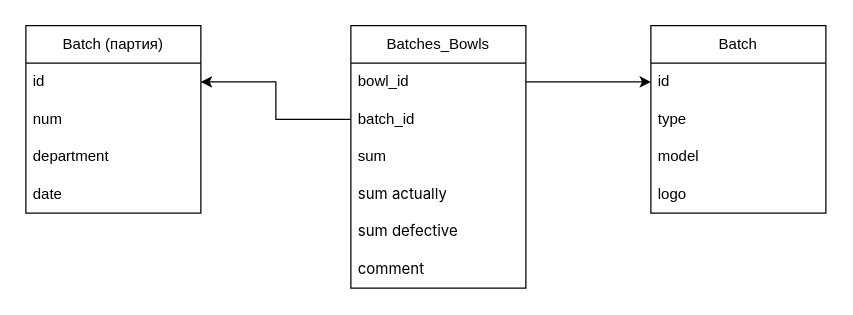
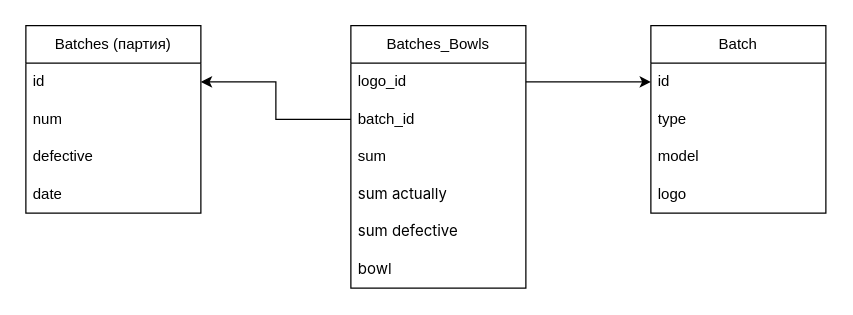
- <mxCell id="2" value="Batch (партия)" style="swimlane;fontStyle=0;childLayout=stackLayout;horizontal=1;startSize=30;horizontalStack=0;resizeParent=1;resizeParentMax=0;resizeLast=0;collapsible=1;marginBottom=0;whiteSpace=wrap;html=1;" vertex="1" parent="1"><mxGeometry x="20" y="20" width="140" height="150" as="geometry" /></mxCell>
+ <mxCell id="2" value="Batches (партия)" style="swimlane;fontStyle=0;childLayout=stackLayout;horizontal=1;startSize=30;horizontalStack=0;resizeParent=1;resizeParentMax=0;resizeLast=0;collapsible=1;marginBottom=0;whiteSpace=wrap;html=1;" vertex="1" parent="1"><mxGeometry x="20" y="20" width="140" height="150" as="geometry" /></mxCell>
- <mxCell id="13" value="bowl_id" style="text;strokeColor=none;fillColor=none;align=left;verticalAlign=middle;spacingLeft=4;spacingRight=4;overflow=hidden;points=[[0,0.5],[1,0.5]];portConstraint=eastwest;rotatable=0;whiteSpace=wrap;html=1;" vertex="1" parent="12"><mxGeometry y="30" width="140" height="30" as="geometry" /></mxCell>
+ <mxCell id="13" value="logo_id" style="text;strokeColor=none;fillColor=none;align=left;verticalAlign=middle;spacingLeft=4;spacingRight=4;overflow=hidden;points=[[0,0.5],[1,0.5]];portConstraint=eastwest;rotatable=0;whiteSpace=wrap;html=1;" vertex="1" parent="12"><mxGeometry y="30" width="140" height="30" as="geometry" /></mxCell>
- <mxCell id="5" value="department" style="text;strokeColor=none;fillColor=none;align=left;verticalAlign=middle;spacingLeft=4;spacingRight=4;overflow=hidden;points=[[0,0.5],[1,0.5]];portConstraint=eastwest;rotatable=0;whiteSpace=wrap;html=1;" vertex="1" parent="2"><mxGeometry y="90" width="140" height="30" as="geometry" /></mxCell>
+ <mxCell id="5" value="defective" style="text;strokeColor=none;fillColor=none;align=left;verticalAlign=middle;spacingLeft=4;spacingRight=4;overflow=hidden;points=[[0,0.5],[1,0.5]];portConstraint=eastwest;rotatable=0;whiteSpace=wrap;html=1;" vertex="1" parent="2"><mxGeometry y="90" width="140" height="30" as="geometry" /></mxCell>
- <mxCell id="18" value="&lt;span style=&quot;font-family: &amp;quot;YS Text&amp;quot;, -apple-system, BlinkMacSystemFont, Arial, Helvetica, sans-serif; white-space-collapse: preserve; background-color: rgba(255, 255, 255, 0.05);&quot;&gt;&lt;font style=&quot;font-size: 12px;&quot;&gt;comment&lt;/font&gt;&lt;/span&gt;" style="text;strokeColor=none;fillColor=none;align=left;verticalAlign=middle;spacingLeft=4;spacingRight=4;overflow=hidden;points=[[0,0.5],[1,0.5]];portConstraint=eastwest;rotatable=0;whiteSpace=wrap;html=1;" vertex="1" parent="12"><mxGeometry y="180" width="140" height="30" as="geometry" /></mxCell>
+ <mxCell id="18" value="&lt;span style=&quot;font-family: &amp;quot;YS Text&amp;quot;, -apple-system, BlinkMacSystemFont, Arial, Helvetica, sans-serif; white-space-collapse: preserve; background-color: rgba(255, 255, 255, 0.05);&quot;&gt;&lt;font style=&quot;font-size: 12px;&quot;&gt;bowl&lt;/font&gt;&lt;/span&gt;" style="text;strokeColor=none;fillColor=none;align=left;verticalAlign=middle;spacingLeft=4;spacingRight=4;overflow=hidden;points=[[0,0.5],[1,0.5]];portConstraint=eastwest;rotatable=0;whiteSpace=wrap;html=1;" vertex="1" parent="12"><mxGeometry y="180" width="140" height="30" as="geometry" /></mxCell>
